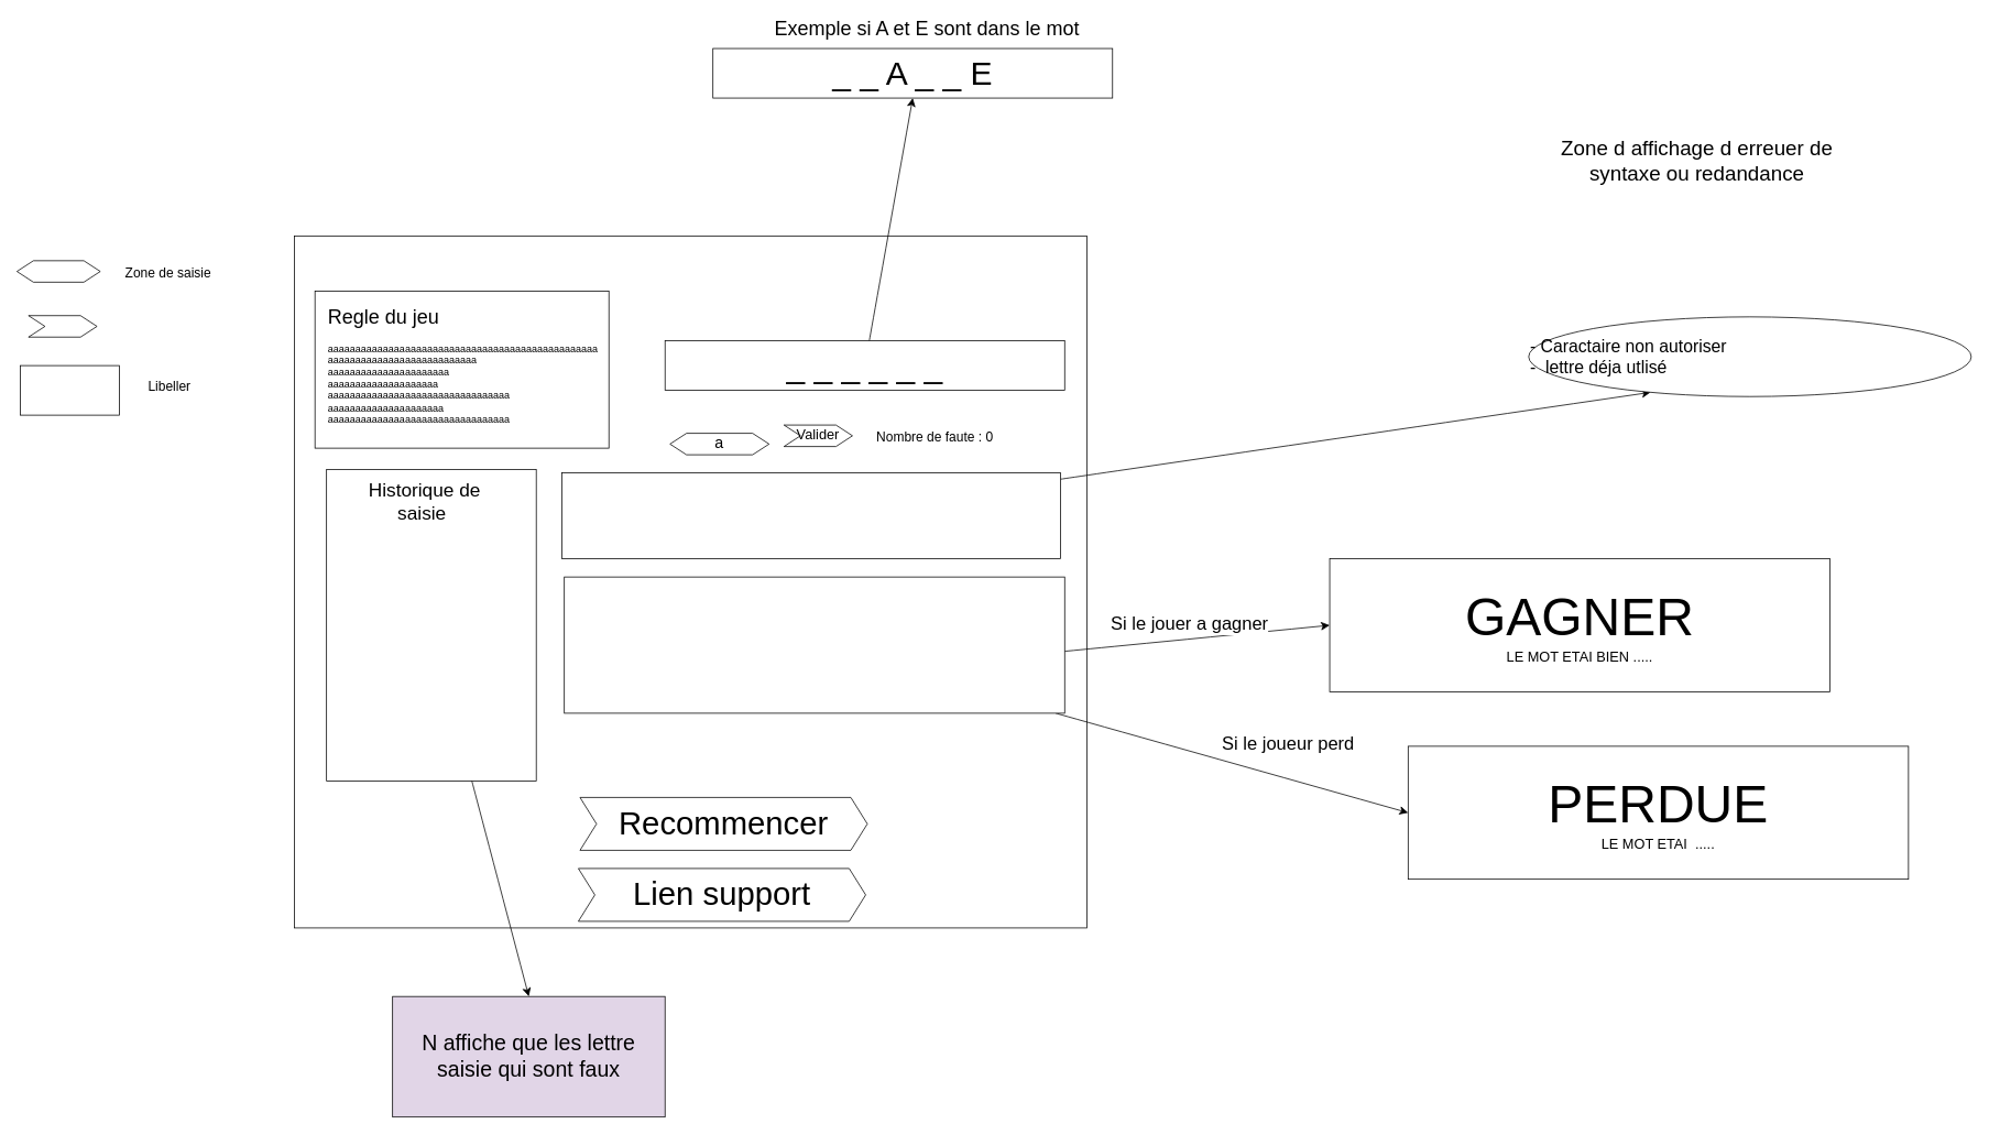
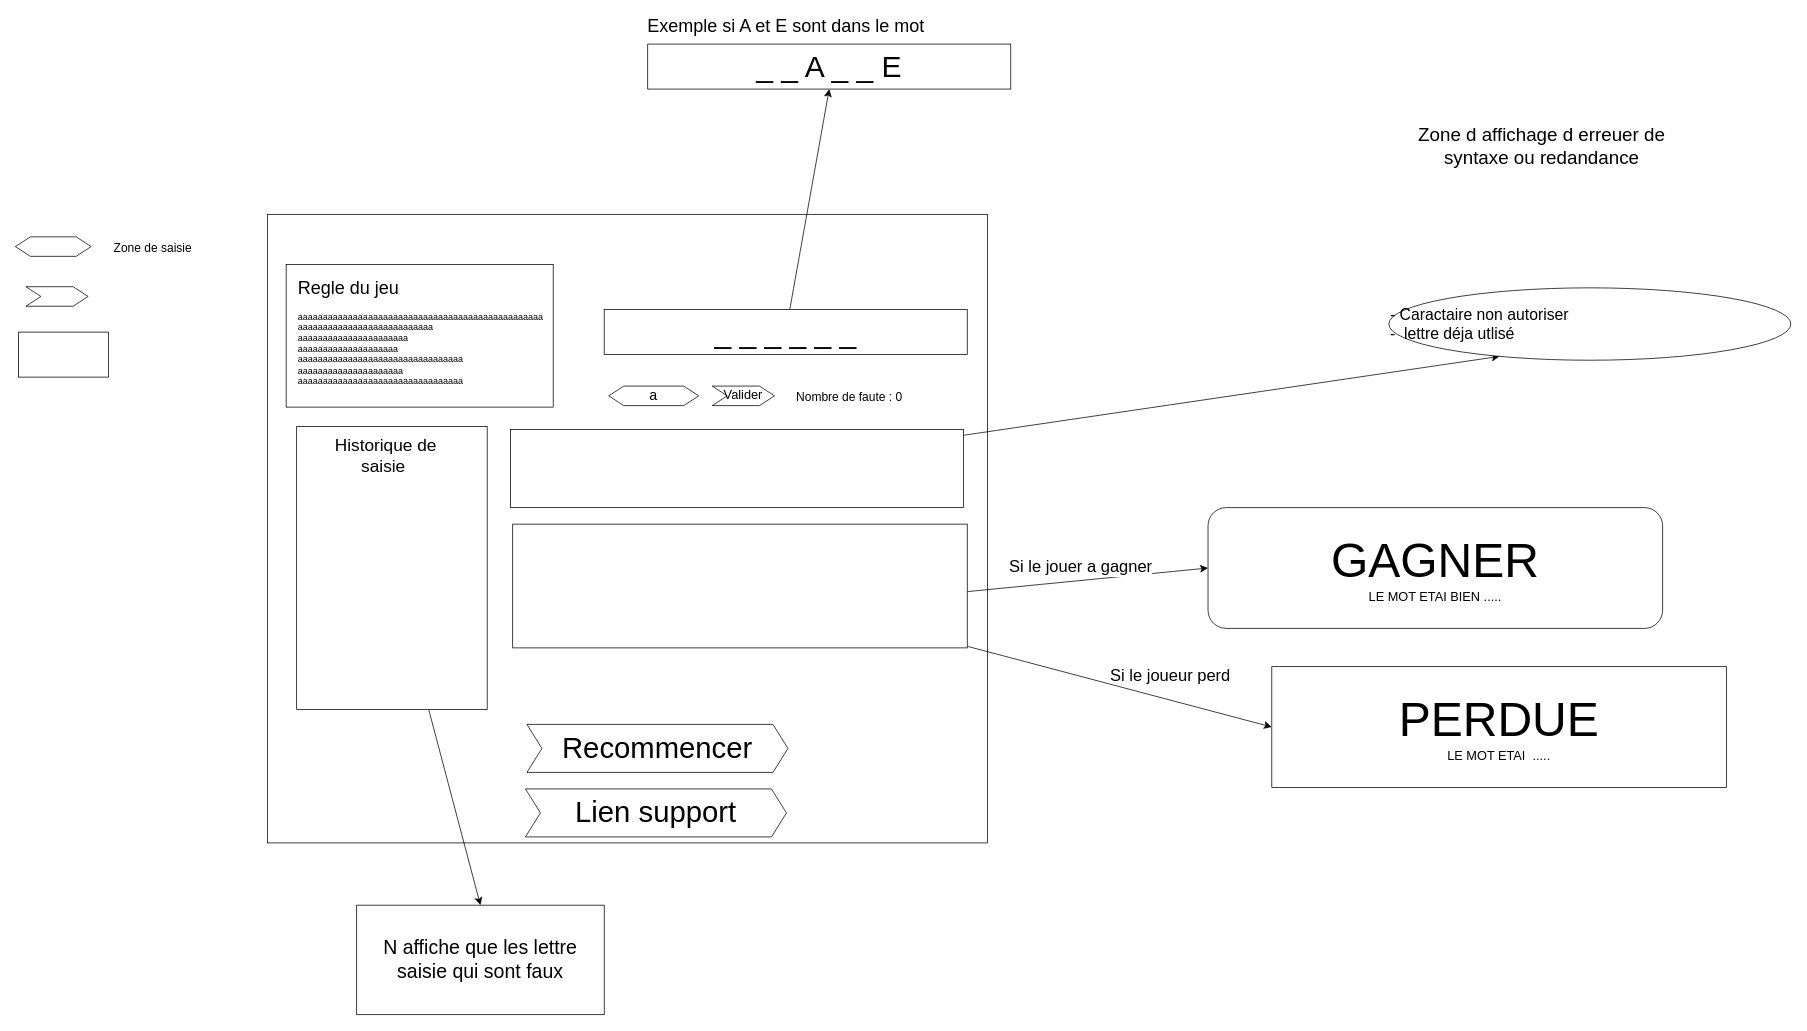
- <mxCell id="29" value="&lt;font style=&quot;font-size: 24px;&quot;&gt;Exemple si A et E sont dans le mot&lt;/font&gt;" style="text;html=1;align=center;verticalAlign=middle;whiteSpace=wrap;rounded=0;fontSize=16;strokeWidth=4;" parent="1" vertex="1"><mxGeometry x="899.5" y="20" width="445" height="30" as="geometry" /></mxCell>
+ <mxCell id="29" value="&lt;font style=&quot;font-size: 24px;&quot;&gt;Exemple si A et E sont dans le mot&lt;/font&gt;" style="text;html=1;align=center;verticalAlign=middle;whiteSpace=wrap;rounded=0;fontSize=16;strokeWidth=4;" parent="1" vertex="1"><mxGeometry x="824.5" y="20" width="445" height="30" as="geometry" /></mxCell>
- <mxCell id="24" value="Libeller" style="text;html=1;align=center;verticalAlign=middle;whiteSpace=wrap;rounded=0;fontSize=16;" parent="1" vertex="1"><mxGeometry x="152" y="452" width="106" height="30" as="geometry" /></mxCell>
- <mxCell id="6" value="&lt;font style=&quot;font-size: 19px;&quot;&gt;a&lt;/font&gt;" style="shape=hexagon;perimeter=hexagonPerimeter2;whiteSpace=wrap;html=1;fixedSize=1;" parent="1" vertex="1"><mxGeometry x="811" y="524" width="120" height="26" as="geometry" /></mxCell>
+ <mxCell id="6" value="&lt;font style=&quot;font-size: 19px;&quot;&gt;a&lt;/font&gt;" style="shape=hexagon;perimeter=hexagonPerimeter2;whiteSpace=wrap;html=1;fixedSize=1;" parent="1" vertex="1"><mxGeometry x="811" y="514" width="120" height="26" as="geometry" /></mxCell>
- <mxCell id="20" value="&lt;span style=&quot;font-size: 64px;&quot;&gt;GAGNER&lt;/span&gt;&lt;div&gt;&lt;font style=&quot;font-size: 17px;&quot;&gt;LE MOT ETAI BIEN .....&lt;/font&gt;&lt;/div&gt;" style="rounded=0;whiteSpace=wrap;html=1;" parent="1" vertex="1"><mxGeometry x="1610" y="676" width="606" height="161" as="geometry" /></mxCell>
+ <mxCell id="20" value="&lt;span style=&quot;font-size: 64px;&quot;&gt;GAGNER&lt;/span&gt;&lt;div&gt;&lt;font style=&quot;font-size: 17px;&quot;&gt;LE MOT ETAI BIEN .....&lt;/font&gt;&lt;/div&gt;" style="whiteSpace=wrap;html=1;rounded=1;" parent="1" vertex="1"><mxGeometry x="1610" y="676" width="606" height="161" as="geometry" /></mxCell>
- <mxCell id="26" value="&lt;div&gt;&lt;font style=&quot;font-size: 64px;&quot;&gt;PERDUE&lt;/font&gt;&lt;/div&gt;&lt;div&gt;&lt;font style=&quot;font-size: 17px;&quot;&gt;LE MOT ETAI&amp;nbsp; .....&lt;/font&gt;&lt;/div&gt;" style="rounded=0;whiteSpace=wrap;html=1;" parent="1" vertex="1"><mxGeometry x="1705" y="903" width="606" height="161" as="geometry" /></mxCell>
+ <mxCell id="26" value="&lt;div&gt;&lt;font style=&quot;font-size: 64px;&quot;&gt;PERDUE&lt;/font&gt;&lt;/div&gt;&lt;div&gt;&lt;font style=&quot;font-size: 17px;&quot;&gt;LE MOT ETAI&amp;nbsp; .....&lt;/font&gt;&lt;/div&gt;" style="rounded=0;whiteSpace=wrap;html=1;" parent="1" vertex="1"><mxGeometry x="1695" y="888" width="606" height="161" as="geometry" /></mxCell>
- <mxCell id="25" value="&lt;font style=&quot;font-size: 26px;&quot;&gt;N affiche que les lettre saisie qui sont faux&lt;/font&gt;" style="rounded=0;whiteSpace=wrap;html=1;fillColor=#e1d5e7;" parent="1" vertex="1"><mxGeometry x="475" y="1206" width="330" height="146" as="geometry" /></mxCell>
+ <mxCell id="25" value="&lt;font style=&quot;font-size: 26px;&quot;&gt;N affiche que les lettre saisie qui sont faux&lt;/font&gt;" style="rounded=0;whiteSpace=wrap;html=1;" parent="1" vertex="1"><mxGeometry x="475" y="1206" width="330" height="146" as="geometry" /></mxCell>
